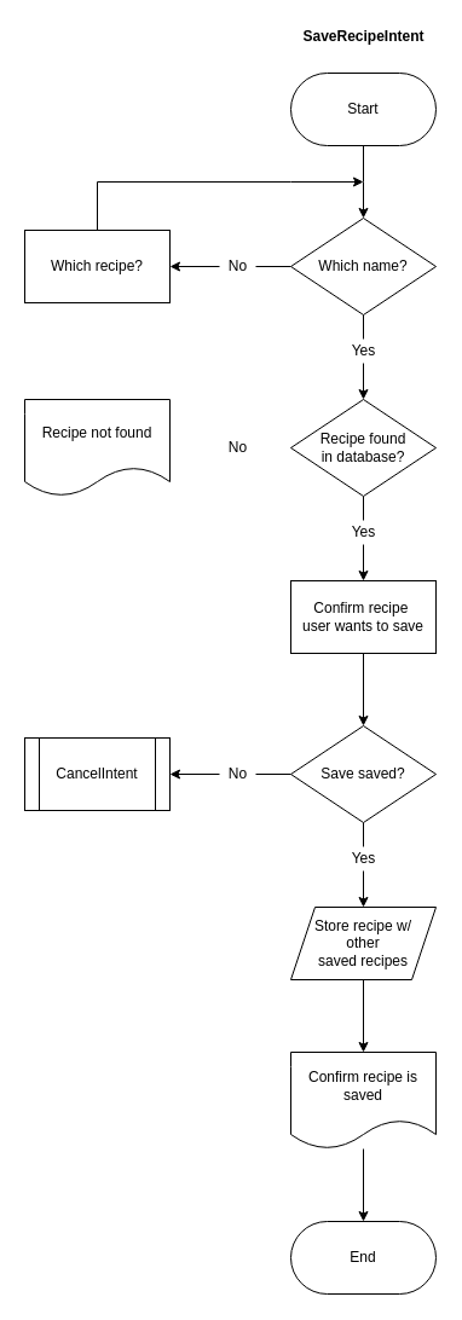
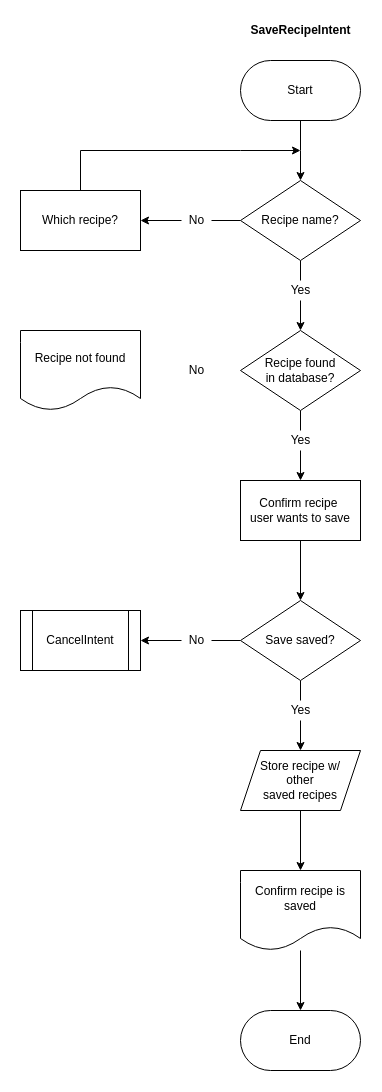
- <mxCell id="7" value="Which name?" style="rhombus;whiteSpace=wrap;html=1;" parent="1" vertex="1"><mxGeometry x="240" y="180" width="120" height="80" as="geometry" /></mxCell>
+ <mxCell id="7" value="Recipe name?" style="rhombus;whiteSpace=wrap;html=1;" parent="1" vertex="1"><mxGeometry x="240" y="180" width="120" height="80" as="geometry" /></mxCell>
